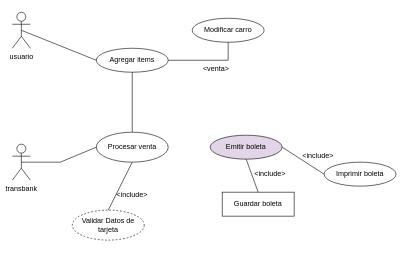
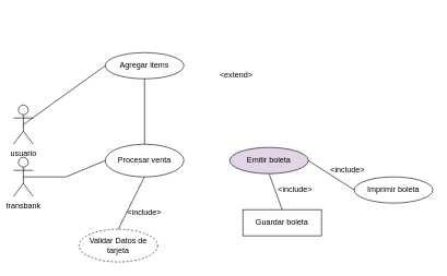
- <mxCell id="2" value="usuario" style="shape=umlActor;verticalLabelPosition=bottom;verticalAlign=top;html=1;outlineConnect=0;" vertex="1" parent="1"><mxGeometry x="20" y="20" width="30" height="60" as="geometry" /></mxCell>
+ <mxCell id="2" value="usuario" style="shape=umlActor;verticalLabelPosition=bottom;verticalAlign=top;html=1;outlineConnect=0;" vertex="1" parent="1"><mxGeometry x="20" y="160" width="30" height="60" as="geometry" /></mxCell>
- <mxCell id="10" value="Modificar carro" style="ellipse;whiteSpace=wrap;html=1;" vertex="1" parent="1"><mxGeometry x="320" y="30" width="120" height="40" as="geometry" /></mxCell>
- <mxCell id="11" value="" style="endArrow=none;html=1;rounded=0;exitX=1;exitY=0.5;exitDx=0;exitDy=0;entryX=0.5;entryY=1;entryDx=0;entryDy=0;" edge="1" parent="1" source="9" target="10"><mxGeometry width="50" height="50" relative="1" as="geometry"><mxPoint x="410" y="180" as="sourcePoint" /><mxPoint x="460" y="130" as="targetPoint" /><Array as="points"><mxPoint x="380" y="100" /></Array></mxGeometry></mxCell>
- <mxCell id="12" value="&amp;lt;venta&amp;gt;" style="text;html=1;align=center;verticalAlign=middle;whiteSpace=wrap;rounded=0;" vertex="1" parent="1"><mxGeometry x="330" y="100" width="60" height="30" as="geometry" /></mxCell>
+ <mxCell id="12" value="&amp;lt;extend&amp;gt;" style="text;html=1;align=center;verticalAlign=middle;whiteSpace=wrap;rounded=0;" vertex="1" parent="1"><mxGeometry x="330" y="100" width="60" height="30" as="geometry" /></mxCell>
